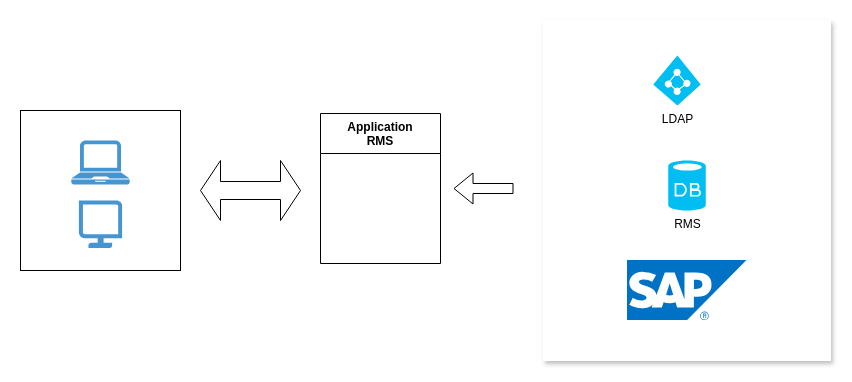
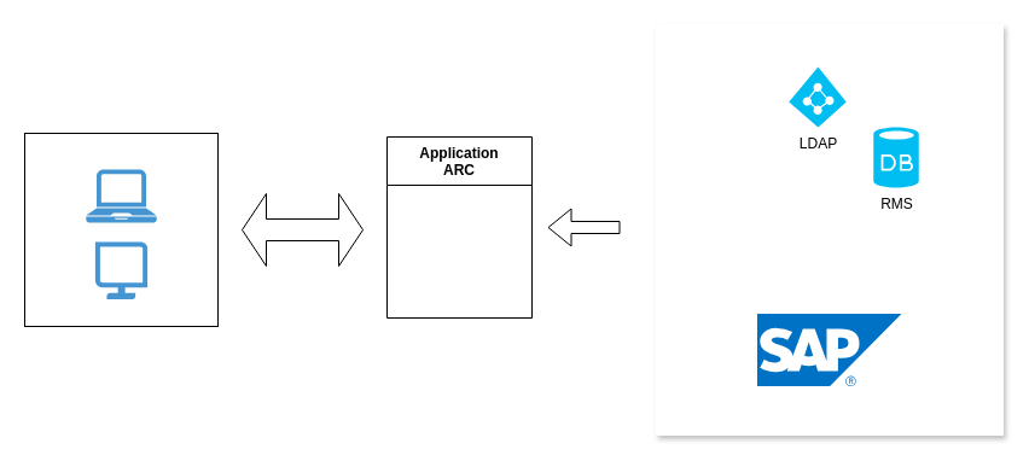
- <mxCell id="11" value="Application &#10;RMS" style="swimlane;startSize=40;" parent="1" vertex="1"><mxGeometry x="320" y="113" width="120" height="150" as="geometry" /></mxCell>
+ <mxCell id="11" value="Application &#10;ARC" style="swimlane;startSize=40;" parent="1" vertex="1"><mxGeometry x="320" y="113" width="120" height="150" as="geometry" /></mxCell>
- <mxCell id="10" value="RMS" style="verticalLabelPosition=bottom;html=1;verticalAlign=top;align=center;strokeColor=none;fillColor=#00BEF2;shape=mxgraph.azure.database;" parent="1" vertex="1"><mxGeometry x="667.75" y="160" width="37.5" height="50" as="geometry" /></mxCell>
+ <mxCell id="10" value="RMS" style="verticalLabelPosition=bottom;html=1;verticalAlign=top;align=center;strokeColor=none;fillColor=#00BEF2;shape=mxgraph.azure.database;" parent="1" vertex="1"><mxGeometry x="722.75" y="105" width="37.5" height="50" as="geometry" /></mxCell>
